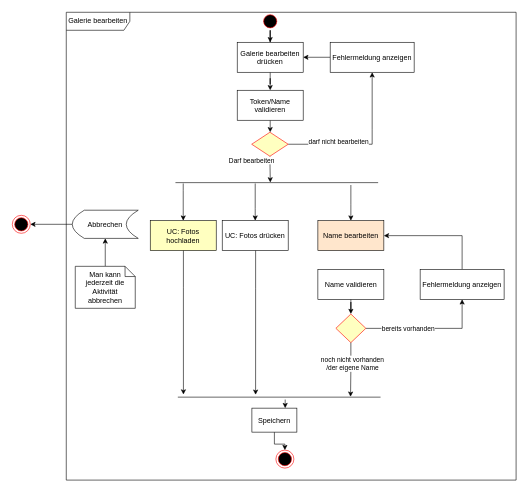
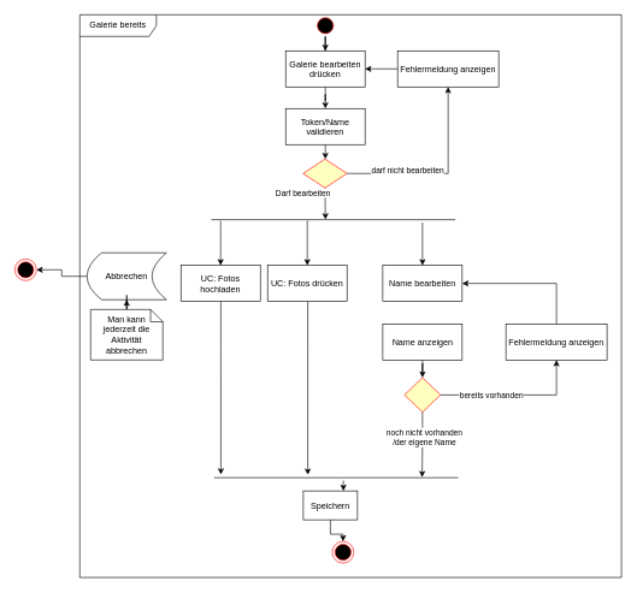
- <mxCell id="7" value="Galerie bearbeiten" style="shape=umlFrame;whiteSpace=wrap;html=1;pointerEvents=0;width=106;height=30;" vertex="1" parent="1"><mxGeometry x="110" y="20" width="750" height="780" as="geometry" /></mxCell>
+ <mxCell id="7" value="Galerie bereits" style="shape=umlFrame;whiteSpace=wrap;html=1;pointerEvents=0;width=106;height=30;" vertex="1" parent="1"><mxGeometry x="110" y="20" width="750" height="780" as="geometry" /></mxCell>
- <mxCell id="33" value="Abbrechen" style="shape=dataStorage;whiteSpace=wrap;html=1;fixedSize=1;" vertex="1" parent="1"><mxGeometry x="120" y="350" width="110" height="47" as="geometry" /></mxCell>
+ <mxCell id="33" value="Abbrechen" style="shape=dataStorage;whiteSpace=wrap;html=1;fixedSize=1;" vertex="1" parent="1"><mxGeometry x="120" y="350" width="110" height="65" as="geometry" /></mxCell>
- <mxCell id="20" value="UC: Fotos &#10;hochladen" style="fillColor=#ffffc0;" vertex="1" parent="1"><mxGeometry x="250" y="367.4" width="110" height="50" as="geometry" /></mxCell>
+ <mxCell id="20" value="UC: Fotos &#10;hochladen" style="" vertex="1" parent="1"><mxGeometry x="250" y="367.4" width="110" height="50" as="geometry" /></mxCell>
- <mxCell id="19" value="Name bearbeiten" style="fillColor=#ffe6cc;" vertex="1" parent="1"><mxGeometry x="529.5" y="367.4" width="110" height="50" as="geometry" /></mxCell>
+ <mxCell id="19" value="Name bearbeiten" style="" vertex="1" parent="1"><mxGeometry x="529.5" y="367.4" width="110" height="50" as="geometry" /></mxCell>
- <mxCell id="27" value="Name validieren" style="html=1;whiteSpace=wrap;" vertex="1" parent="1"><mxGeometry x="529.5" y="448.58" width="110" height="50" as="geometry" /></mxCell>
+ <mxCell id="27" value="Name anzeigen" style="html=1;whiteSpace=wrap;" vertex="1" parent="1"><mxGeometry x="529.5" y="448.58" width="110" height="50" as="geometry" /></mxCell>
- <mxCell id="35" value="Man kann jederzeit die Aktivität abbrechen" style="shape=note;whiteSpace=wrap;size=17" vertex="1" parent="1"><mxGeometry x="125" y="443.58" width="100" height="70" as="geometry" /></mxCell>
+ <mxCell id="35" value="Man kann jederzeit die Aktivität abbrechen" style="shape=note;whiteSpace=wrap;size=17" vertex="1" parent="1"><mxGeometry x="125" y="428.58" width="100" height="70" as="geometry" /></mxCell>
